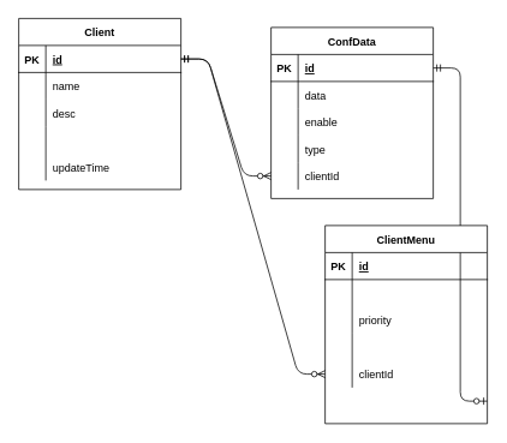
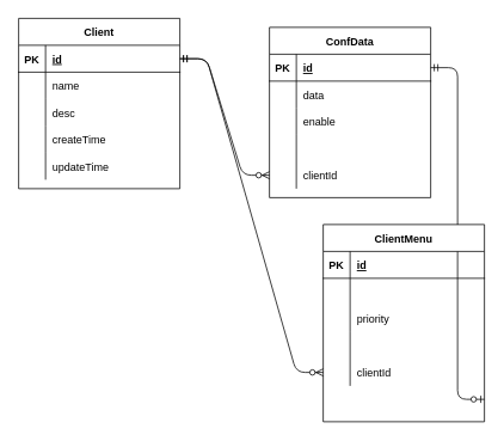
+ <mxCell id="32" value="createTime" style="shape=partialRectangle;connectable=0;fillColor=none;top=0;left=0;bottom=0;right=0;align=left;spacingLeft=6;overflow=hidden;" vertex="1" parent="30"><mxGeometry x="30" width="150" height="30" as="geometry" /></mxCell>
- <mxCell id="16" value="type" style="shape=partialRectangle;connectable=0;fillColor=none;top=0;left=0;bottom=0;right=0;align=left;spacingLeft=6;overflow=hidden;" vertex="1" parent="14"><mxGeometry x="30" width="150" height="30" as="geometry" /></mxCell>
